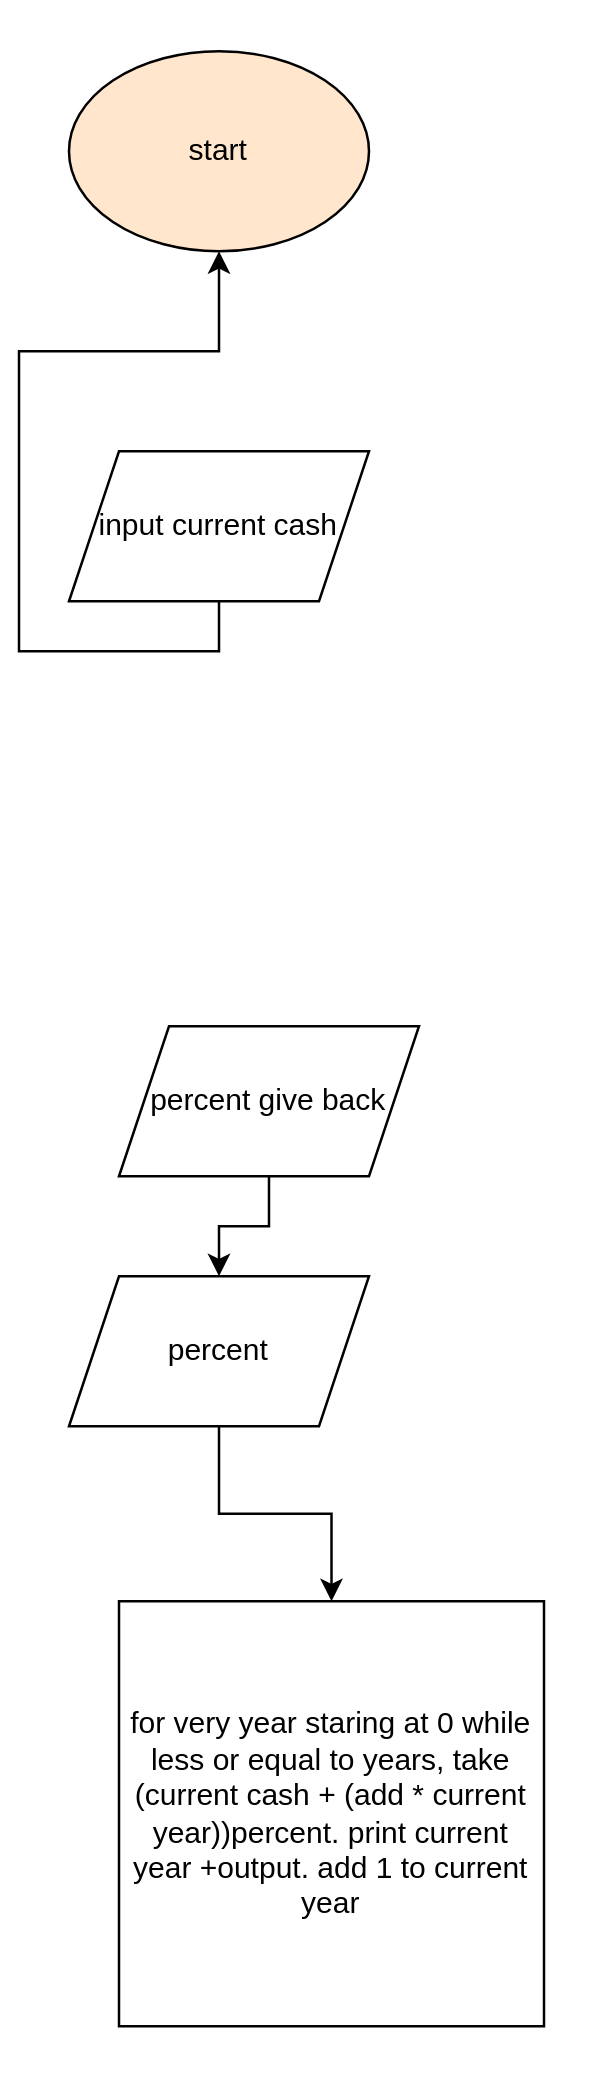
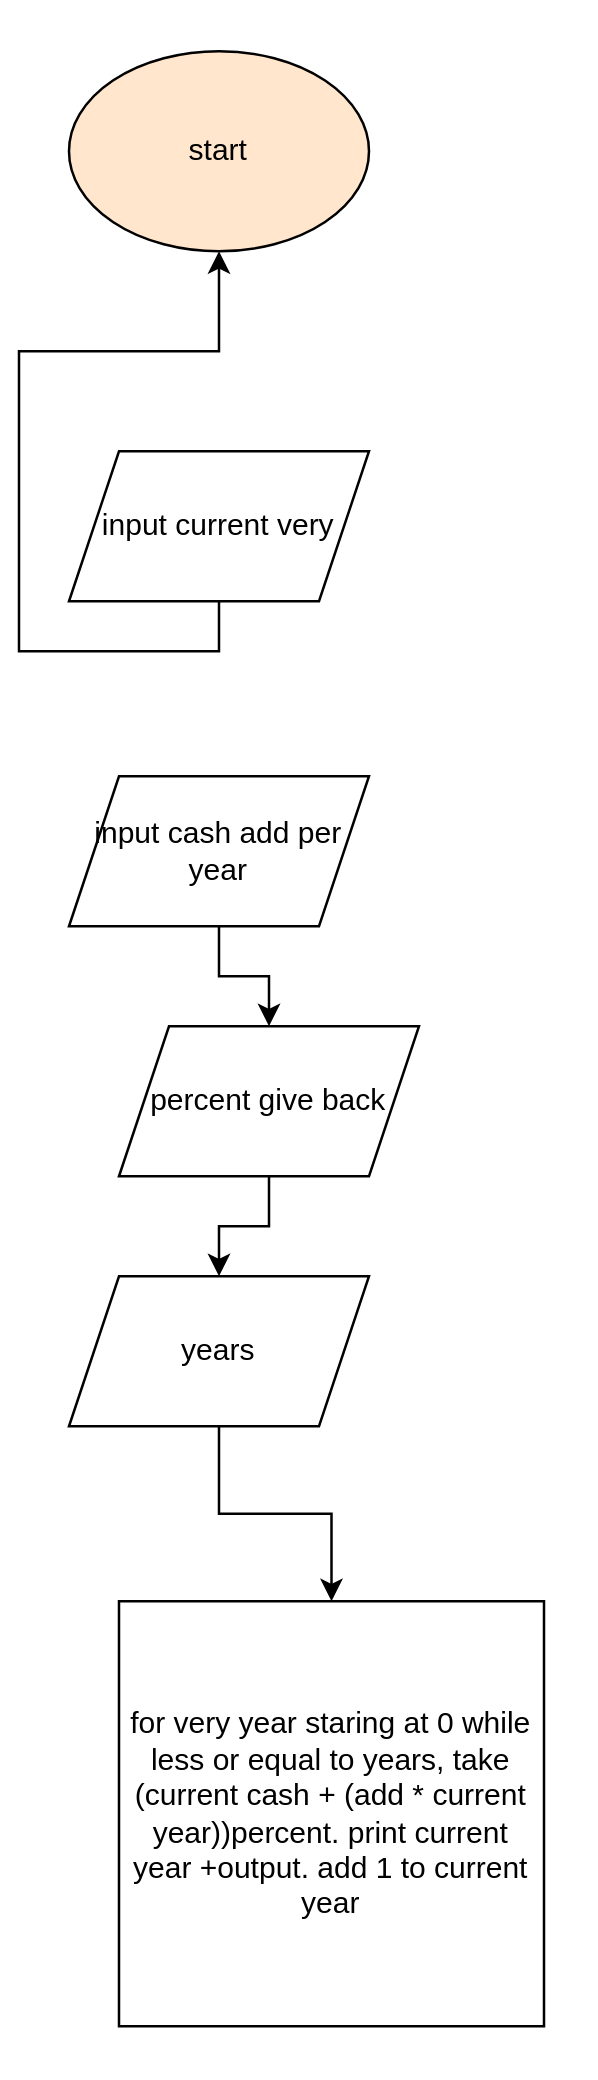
- <mxCell id="4" value="input current cash&lt;br&gt;" style="shape=parallelogram;perimeter=parallelogramPerimeter;whiteSpace=wrap;html=1;fixedSize=1;" vertex="1" parent="1"><mxGeometry x="20" y="180" width="120" height="60" as="geometry" /></mxCell>
+ <mxCell id="4" value="input current very&lt;br&gt;" style="shape=parallelogram;perimeter=parallelogramPerimeter;whiteSpace=wrap;html=1;fixedSize=1;" vertex="1" parent="1"><mxGeometry x="20" y="180" width="120" height="60" as="geometry" /></mxCell>
+ <mxCell id="6" value="input cash add per year&lt;br&gt;" style="shape=parallelogram;perimeter=parallelogramPerimeter;whiteSpace=wrap;html=1;fixedSize=1;" vertex="1" parent="1"><mxGeometry x="20" y="310" width="120" height="60" as="geometry" /></mxCell>
+ <mxCell id="5" style="edgeStyle=orthogonalEdgeStyle;rounded=0;orthogonalLoop=1;jettySize=auto;html=1;exitX=0.5;exitY=1;exitDx=0;exitDy=0;entryX=0.5;entryY=0;entryDx=0;entryDy=0;" edge="1" parent="1" source="6" target="8"><mxGeometry relative="1" as="geometry" /></mxCell>
- <mxCell id="10" value="percent&lt;br&gt;" style="shape=parallelogram;perimeter=parallelogramPerimeter;whiteSpace=wrap;html=1;fixedSize=1;" vertex="1" parent="1"><mxGeometry x="20" y="510" width="120" height="60" as="geometry" /></mxCell>
+ <mxCell id="10" value="years&lt;br&gt;" style="shape=parallelogram;perimeter=parallelogramPerimeter;whiteSpace=wrap;html=1;fixedSize=1;" vertex="1" parent="1"><mxGeometry x="20" y="510" width="120" height="60" as="geometry" /></mxCell>
